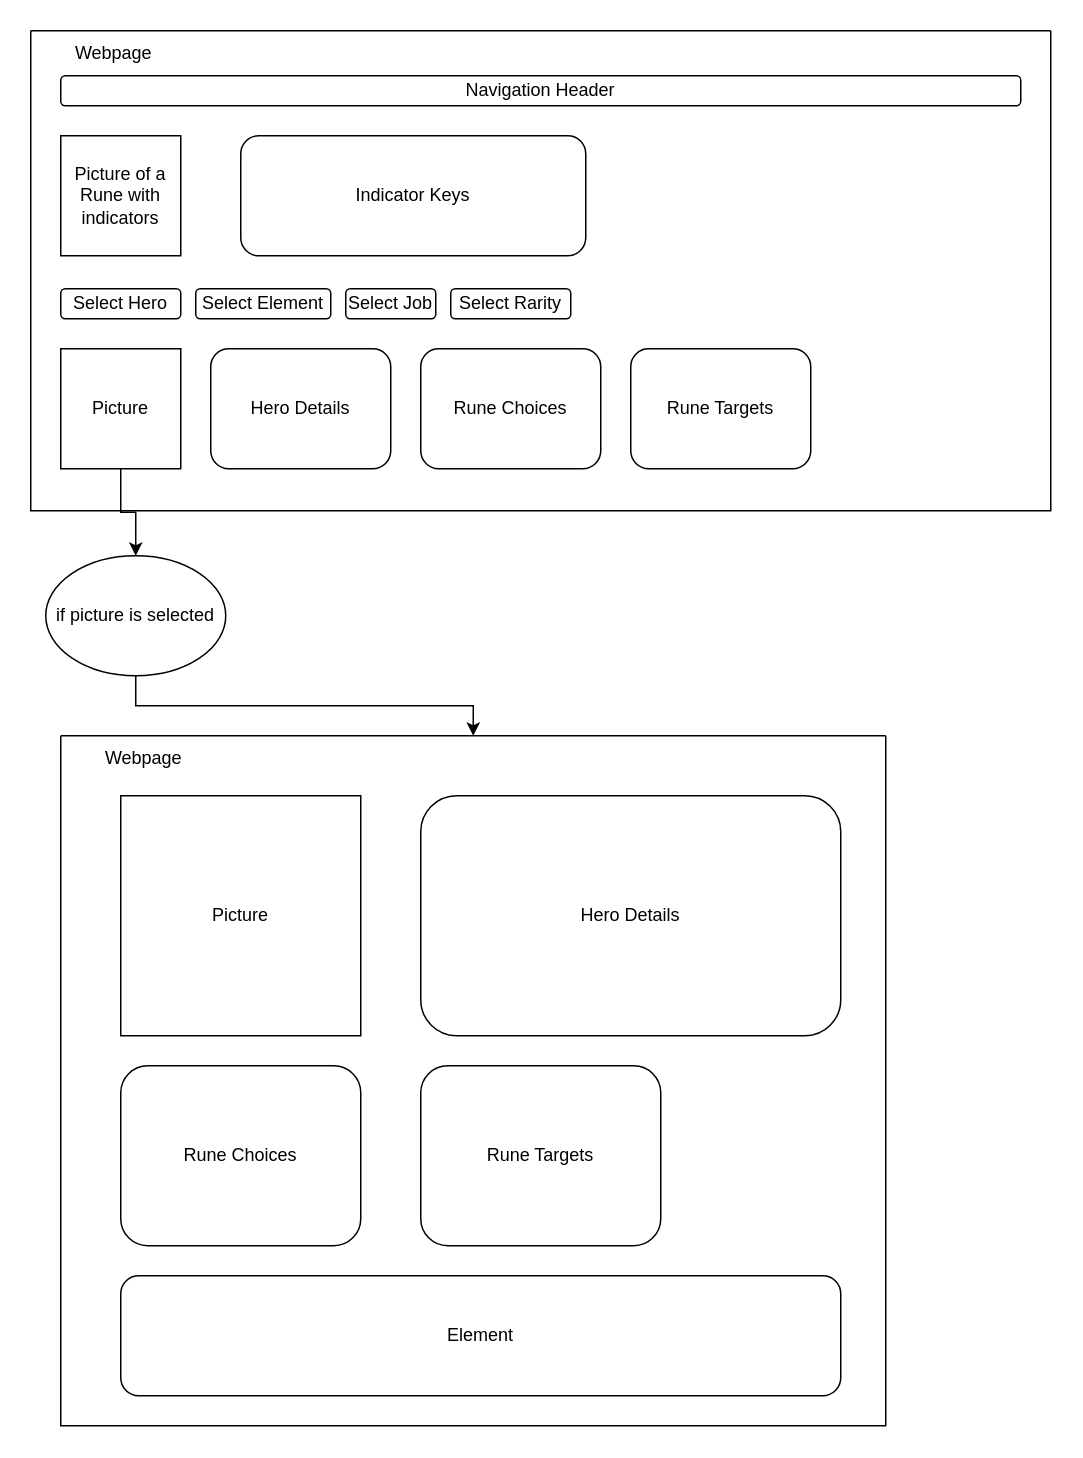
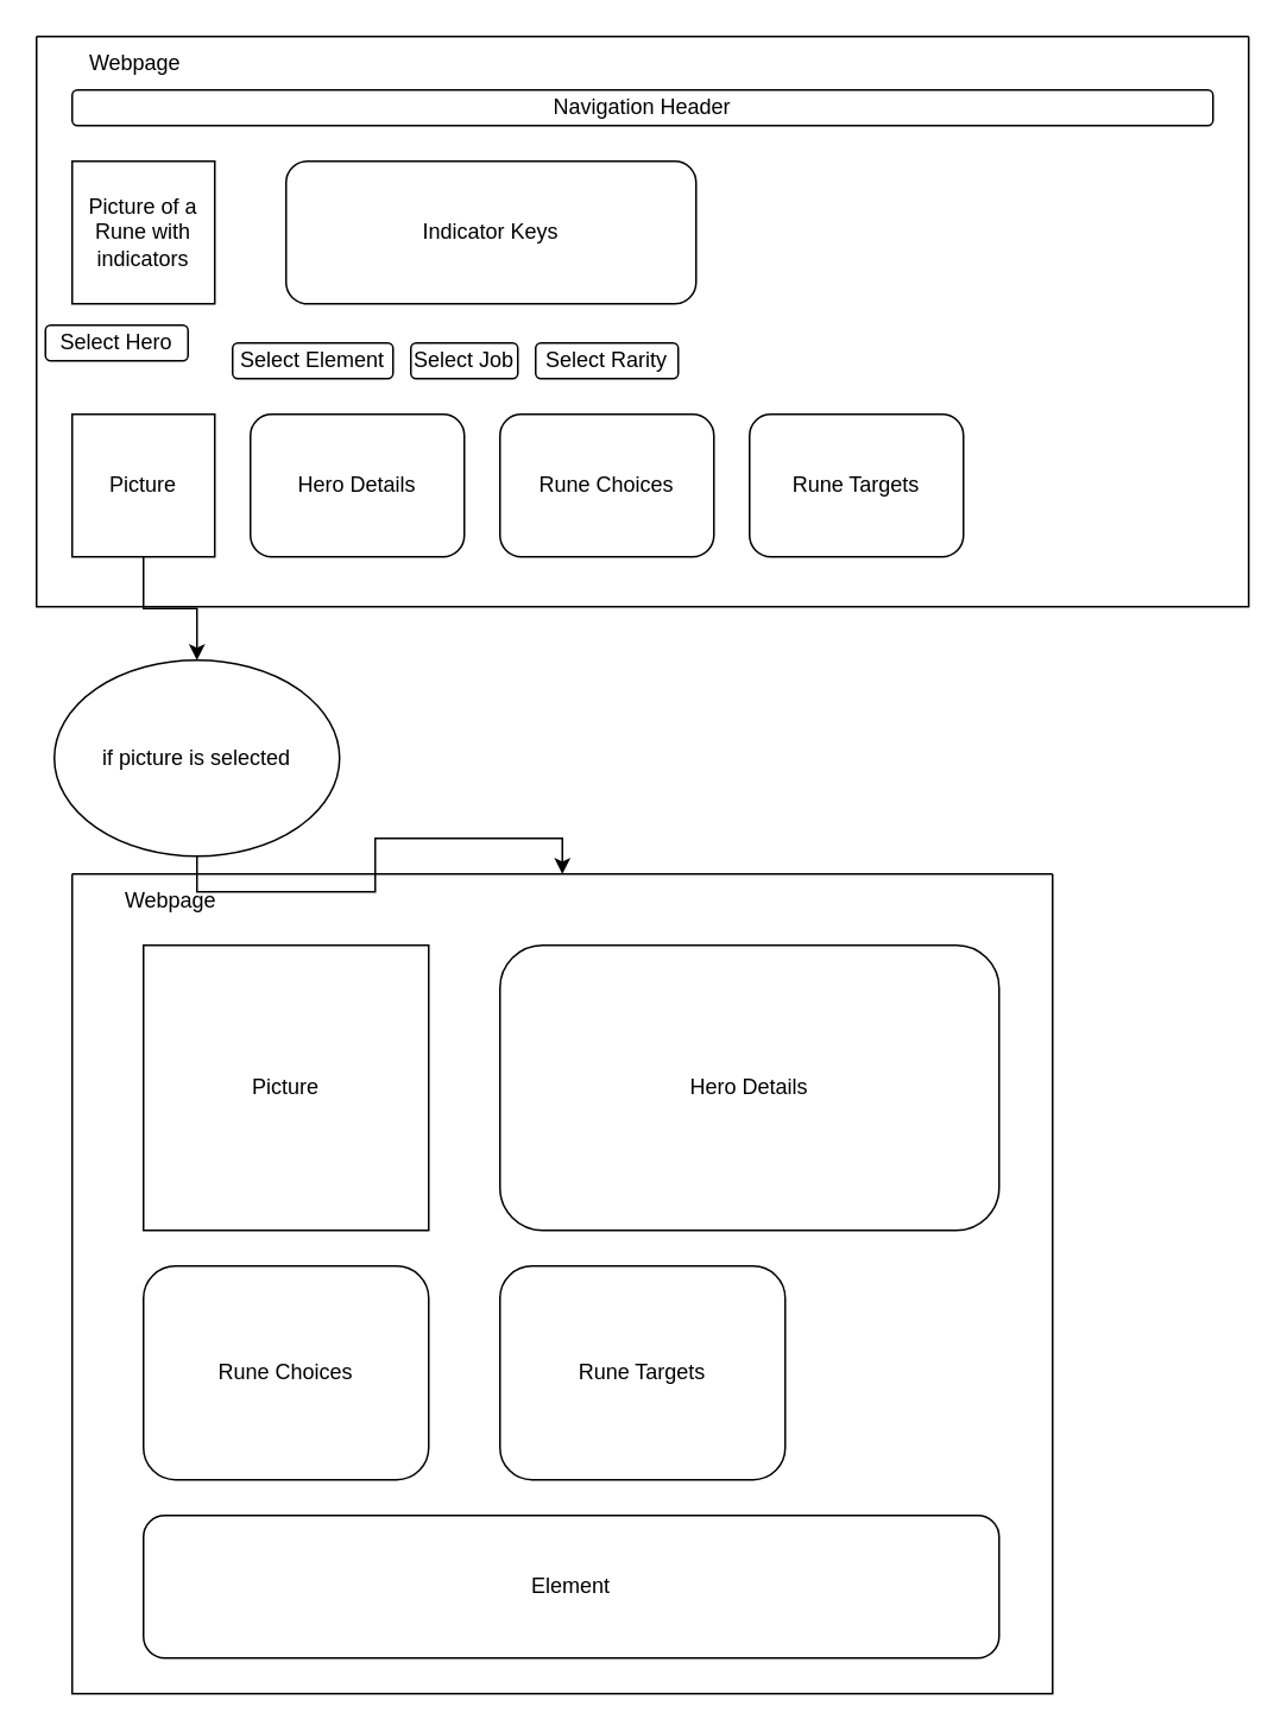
- <mxCell id="10" value="Select Hero" style="rounded=1;whiteSpace=wrap;html=1;" vertex="1" parent="1"><mxGeometry x="40" y="192" width="80" height="20" as="geometry" /></mxCell>
+ <mxCell id="10" value="Select Hero" style="rounded=1;whiteSpace=wrap;html=1;" vertex="1" parent="1"><mxGeometry x="25" y="182" width="80" height="20" as="geometry" /></mxCell>
- <mxCell id="17" value="if picture is selected" style="ellipse;whiteSpace=wrap;html=1;" vertex="1" parent="1"><mxGeometry x="30" y="370" width="120" height="80" as="geometry" /></mxCell>
+ <mxCell id="17" value="if picture is selected" style="ellipse;whiteSpace=wrap;html=1;" vertex="1" parent="1"><mxGeometry x="30" y="370" width="160" height="110" as="geometry" /></mxCell>
